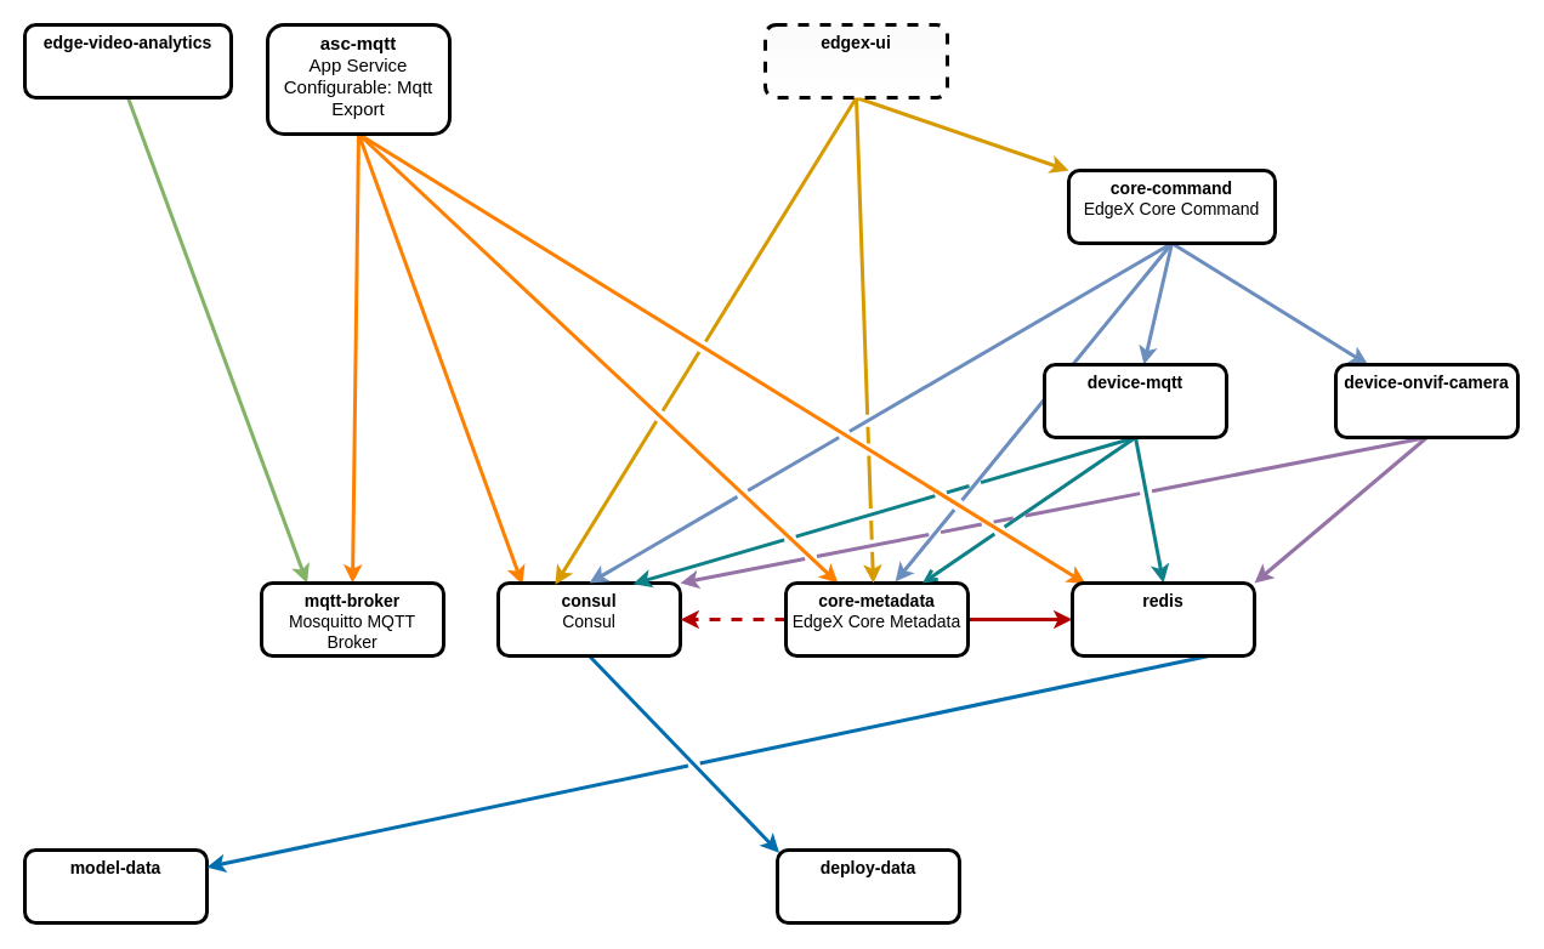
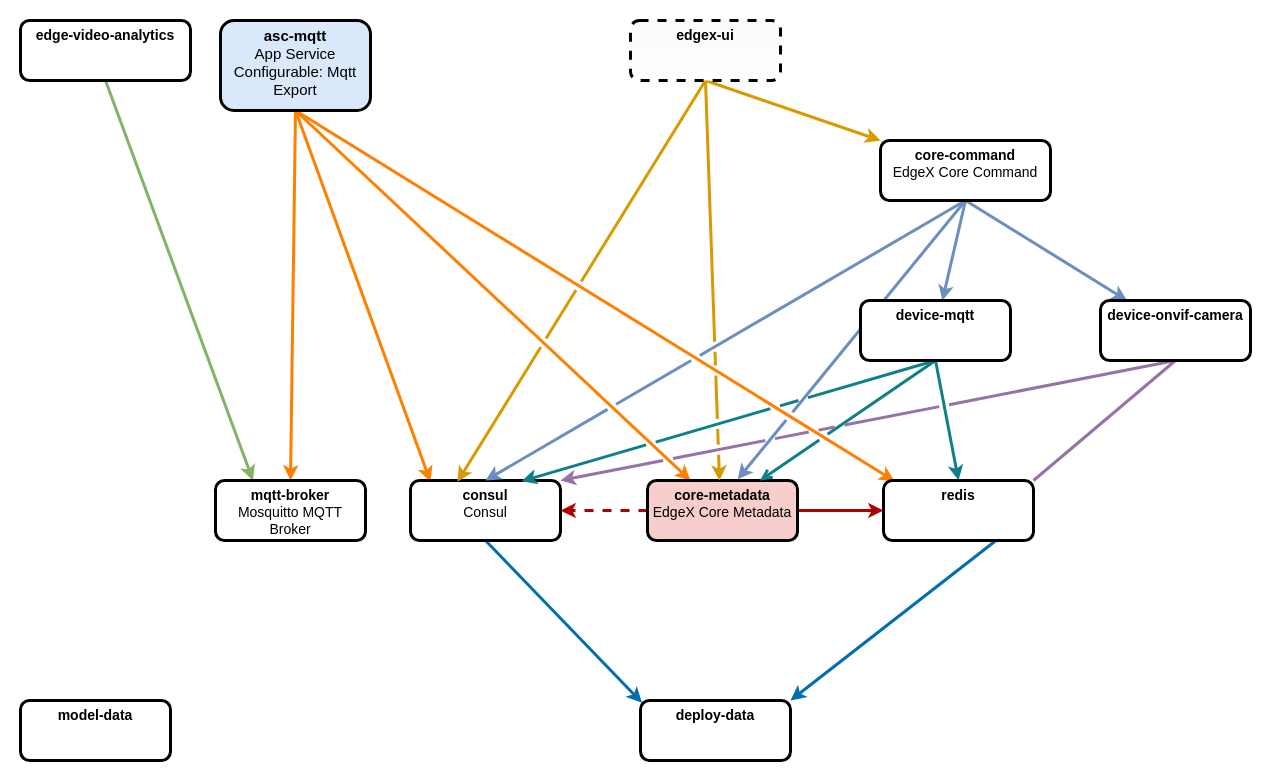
- <mxCell id="6" value="&lt;font style=&quot;font-size: 15px&quot;&gt;&lt;b&gt;asc-mqtt&lt;/b&gt;&lt;br&gt;App Service Configurable: Mqtt Export&lt;/font&gt;" style="whiteSpace=wrap;html=1;fontSize=14;verticalAlign=top;strokeWidth=3;rounded=1;" parent="1" vertex="1"><mxGeometry x="220" y="20" width="150" height="90" as="geometry" /></mxCell>
+ <mxCell id="6" value="&lt;font style=&quot;font-size: 15px&quot;&gt;&lt;b&gt;asc-mqtt&lt;/b&gt;&lt;br&gt;App Service Configurable: Mqtt Export&lt;/font&gt;" style="whiteSpace=wrap;html=1;fontSize=14;verticalAlign=top;strokeWidth=3;rounded=1;fillColor=#dae8fc;" parent="1" vertex="1"><mxGeometry x="220" y="20" width="150" height="90" as="geometry" /></mxCell>
- <mxCell id="26" style="jumpStyle=gap;orthogonalLoop=1;jettySize=auto;html=1;exitX=0.5;exitY=1;exitDx=0;exitDy=0;entryX=1;entryY=0;entryDx=0;entryDy=0;fontSize=14;strokeWidth=3;fillColor=#e1d5e7;strokeColor=#9673a6;" parent="1" source="28" target="34" edge="1"><mxGeometry relative="1" as="geometry" /></mxCell>
+ <mxCell id="26" style="jumpStyle=gap;orthogonalLoop=1;jettySize=auto;html=1;exitX=0.5;exitY=1;exitDx=0;exitDy=0;entryX=1;entryY=0;entryDx=0;entryDy=0;fontSize=14;strokeWidth=3;fillColor=#e1d5e7;strokeColor=#9673a6;endArrow=none;" parent="1" source="28" target="34" edge="1"><mxGeometry relative="1" as="geometry" /></mxCell>
- <mxCell id="20" value="&lt;b style=&quot;font-size: 14px;&quot;&gt;core-metadata&lt;/b&gt;&lt;br style=&quot;font-size: 14px;&quot;&gt;EdgeX Core Metadata" style="whiteSpace=wrap;html=1;fontSize=14;verticalAlign=top;strokeWidth=3;rounded=1;" parent="1" vertex="1"><mxGeometry x="647" y="480" width="150" height="60" as="geometry" /></mxCell>
+ <mxCell id="20" value="&lt;b style=&quot;font-size: 14px;&quot;&gt;core-metadata&lt;/b&gt;&lt;br style=&quot;font-size: 14px;&quot;&gt;EdgeX Core Metadata" style="whiteSpace=wrap;html=1;fontSize=14;verticalAlign=top;strokeWidth=3;rounded=1;fillColor=#f8cecc;" parent="1" vertex="1"><mxGeometry x="647" y="480" width="150" height="60" as="geometry" /></mxCell>
- <mxCell id="33" style="edgeStyle=none;jumpStyle=gap;orthogonalLoop=1;jettySize=auto;html=1;exitX=0.75;exitY=1;exitDx=0;exitDy=0;fontSize=14;strokeWidth=3;fillColor=#1ba1e2;strokeColor=#006EAF;" parent="1" source="34" target="9" edge="1"><mxGeometry relative="1" as="geometry" /></mxCell>
+ <mxCell id="33" style="edgeStyle=none;jumpStyle=gap;orthogonalLoop=1;jettySize=auto;html=1;exitX=0.75;exitY=1;exitDx=0;exitDy=0;entryX=1;entryY=0;entryDx=0;entryDy=0;fontSize=14;strokeWidth=3;fillColor=#1ba1e2;strokeColor=#006EAF;" parent="1" source="34" target="21" edge="1"><mxGeometry relative="1" as="geometry" /></mxCell>
